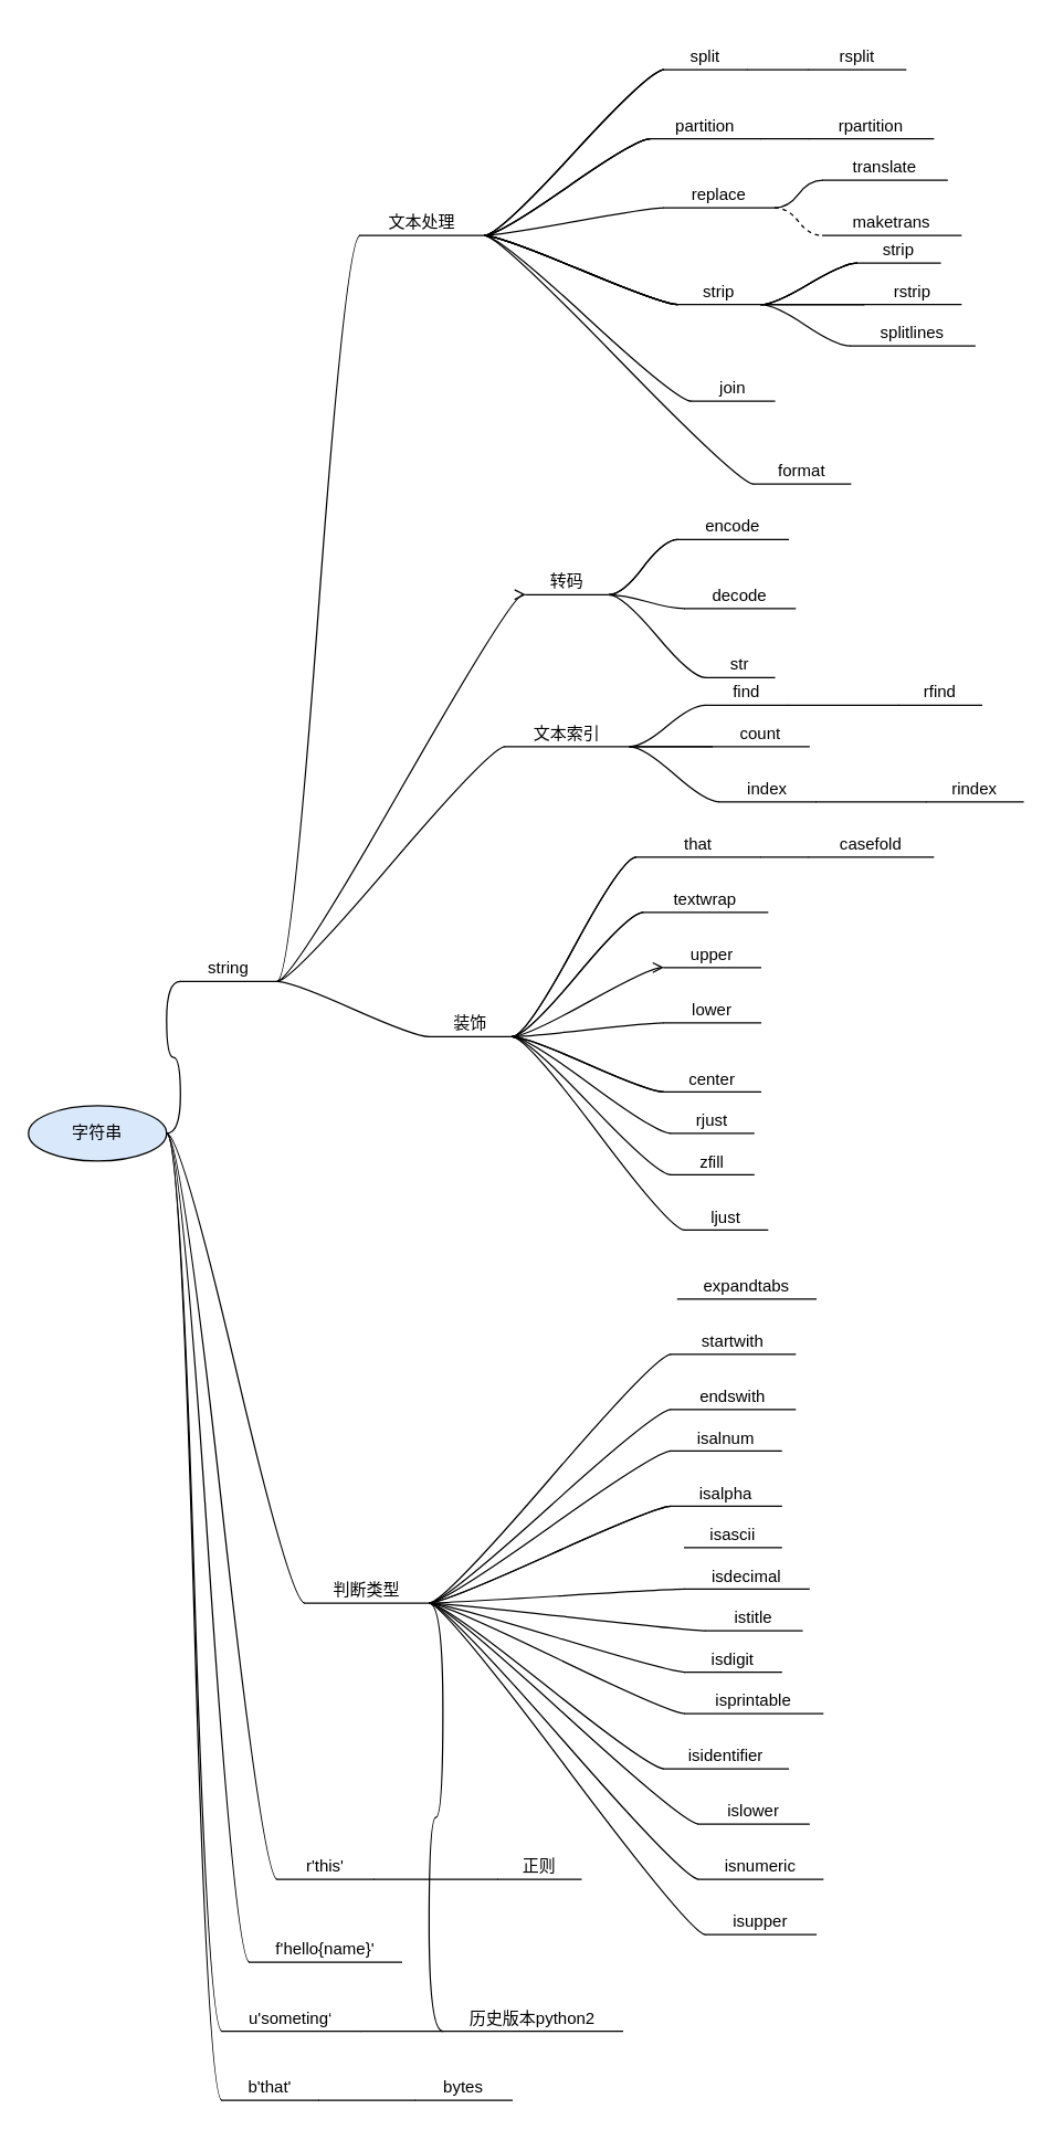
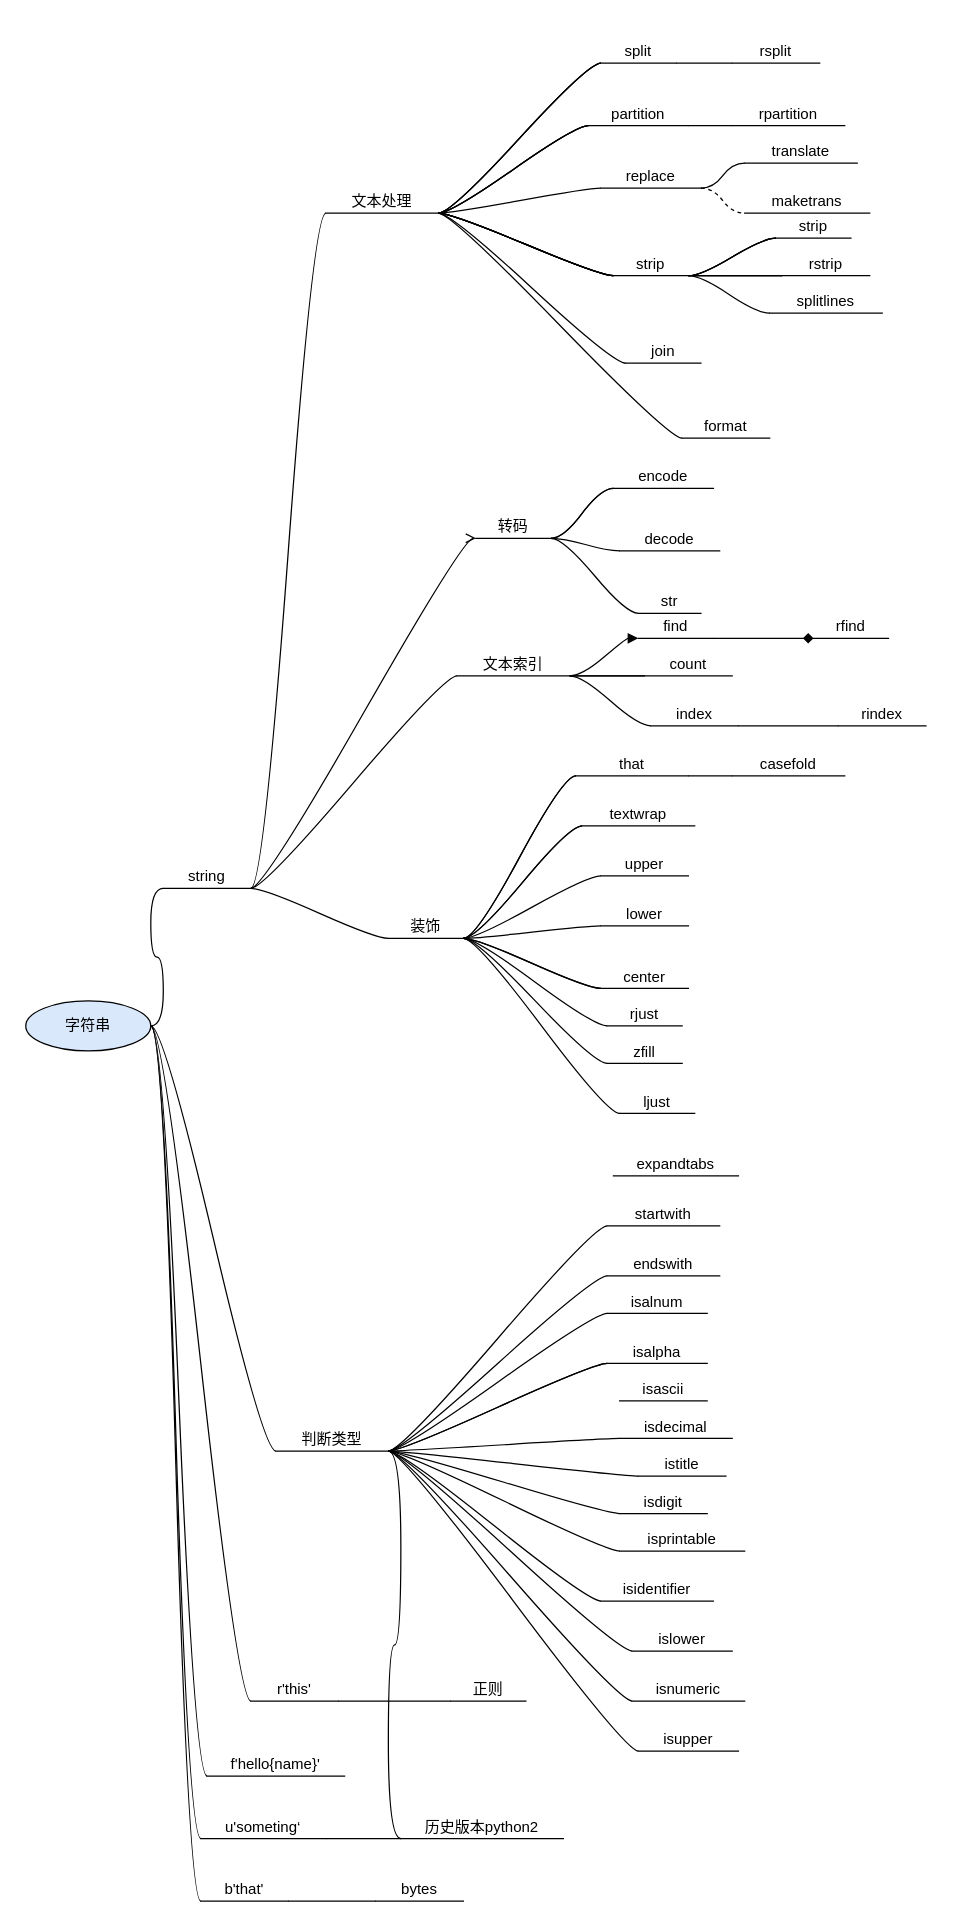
- <mxCell id="75" value="" style="edgeStyle=entityRelationEdgeStyle;rounded=0;orthogonalLoop=1;jettySize=auto;html=1;startArrow=none;endArrow=none;segment=10;curved=1;sourcePerimeterSpacing=0;targetPerimeterSpacing=0;" edge="1" parent="1" source="76" target="77"><mxGeometry relative="1" as="geometry" /></mxCell>
+ <mxCell id="75" value="" style="edgeStyle=entityRelationEdgeStyle;rounded=0;orthogonalLoop=1;jettySize=auto;html=1;startArrow=none;endArrow=diamond;segment=10;curved=1;sourcePerimeterSpacing=0;targetPerimeterSpacing=0;" edge="1" parent="1" source="76" target="77"><mxGeometry relative="1" as="geometry" /></mxCell>
- <mxCell id="70" value="" style="edgeStyle=entityRelationEdgeStyle;rounded=0;orthogonalLoop=1;jettySize=auto;html=1;startArrow=none;endArrow=none;segment=10;curved=1;sourcePerimeterSpacing=0;targetPerimeterSpacing=0;" edge="1" parent="1" source="74" target="76"><mxGeometry relative="1" as="geometry" /></mxCell>
+ <mxCell id="70" value="" style="edgeStyle=entityRelationEdgeStyle;rounded=0;orthogonalLoop=1;jettySize=auto;html=1;startArrow=none;endArrow=block;segment=10;curved=1;sourcePerimeterSpacing=0;targetPerimeterSpacing=0;" edge="1" parent="1" source="74" target="76"><mxGeometry relative="1" as="geometry" /></mxCell>
- <mxCell id="86" value="" style="edgeStyle=entityRelationEdgeStyle;rounded=0;orthogonalLoop=1;jettySize=auto;html=1;startArrow=none;endArrow=open;segment=10;curved=1;sourcePerimeterSpacing=0;targetPerimeterSpacing=0;" edge="1" parent="1" source="93" target="98"><mxGeometry relative="1" as="geometry" /></mxCell>
+ <mxCell id="86" value="" style="edgeStyle=entityRelationEdgeStyle;rounded=0;orthogonalLoop=1;jettySize=auto;html=1;startArrow=none;endArrow=none;segment=10;curved=1;sourcePerimeterSpacing=0;targetPerimeterSpacing=0;" edge="1" parent="1" source="93" target="98"><mxGeometry relative="1" as="geometry" /></mxCell>
- <mxCell id="56" value="f'hello{name}'" style="whiteSpace=wrap;html=1;shape=partialRectangle;top=0;left=0;bottom=1;right=0;points=[[0,1],[1,1]];fillColor=none;align=center;verticalAlign=bottom;routingCenterY=0.5;snapToPoint=1;recursiveResize=0;autosize=1;treeFolding=1;treeMoving=1;newEdgeStyle={&quot;edgeStyle&quot;:&quot;entityRelationEdgeStyle&quot;,&quot;startArrow&quot;:&quot;none&quot;,&quot;endArrow&quot;:&quot;none&quot;,&quot;segment&quot;:10,&quot;curved&quot;:1,&quot;sourcePerimeterSpacing&quot;:0,&quot;targetPerimeterSpacing&quot;:0};" vertex="1" parent="1"><mxGeometry x="180" y="1390" width="110" height="30" as="geometry" /></mxCell>
+ <mxCell id="56" value="f'hello{name}'" style="whiteSpace=wrap;html=1;shape=partialRectangle;top=0;left=0;bottom=1;right=0;points=[[0,1],[1,1]];fillColor=none;align=center;verticalAlign=bottom;routingCenterY=0.5;snapToPoint=1;recursiveResize=0;autosize=1;treeFolding=1;treeMoving=1;newEdgeStyle={&quot;edgeStyle&quot;:&quot;entityRelationEdgeStyle&quot;,&quot;startArrow&quot;:&quot;none&quot;,&quot;endArrow&quot;:&quot;none&quot;,&quot;segment&quot;:10,&quot;curved&quot;:1,&quot;sourcePerimeterSpacing&quot;:0,&quot;targetPerimeterSpacing&quot;:0};" vertex="1" parent="1"><mxGeometry x="165" y="1390" width="110" height="30" as="geometry" /></mxCell>
